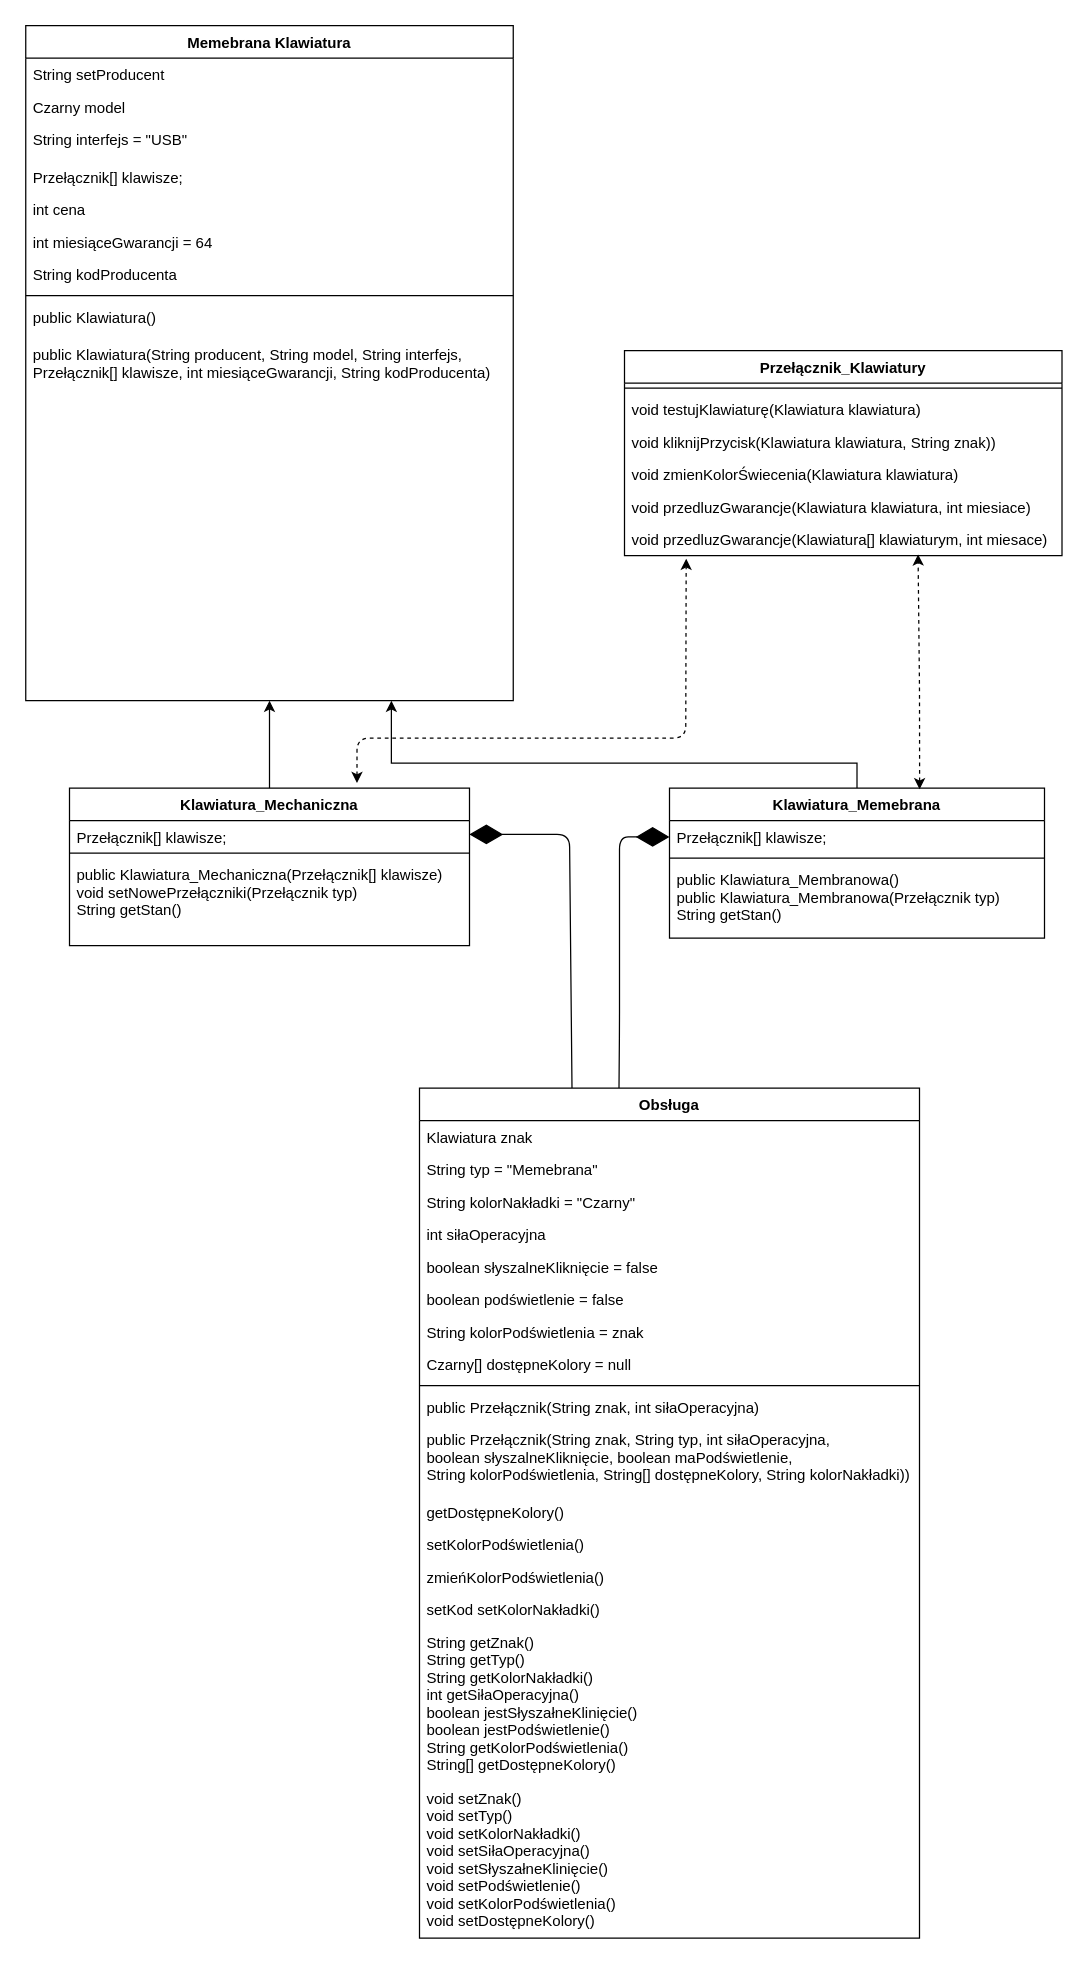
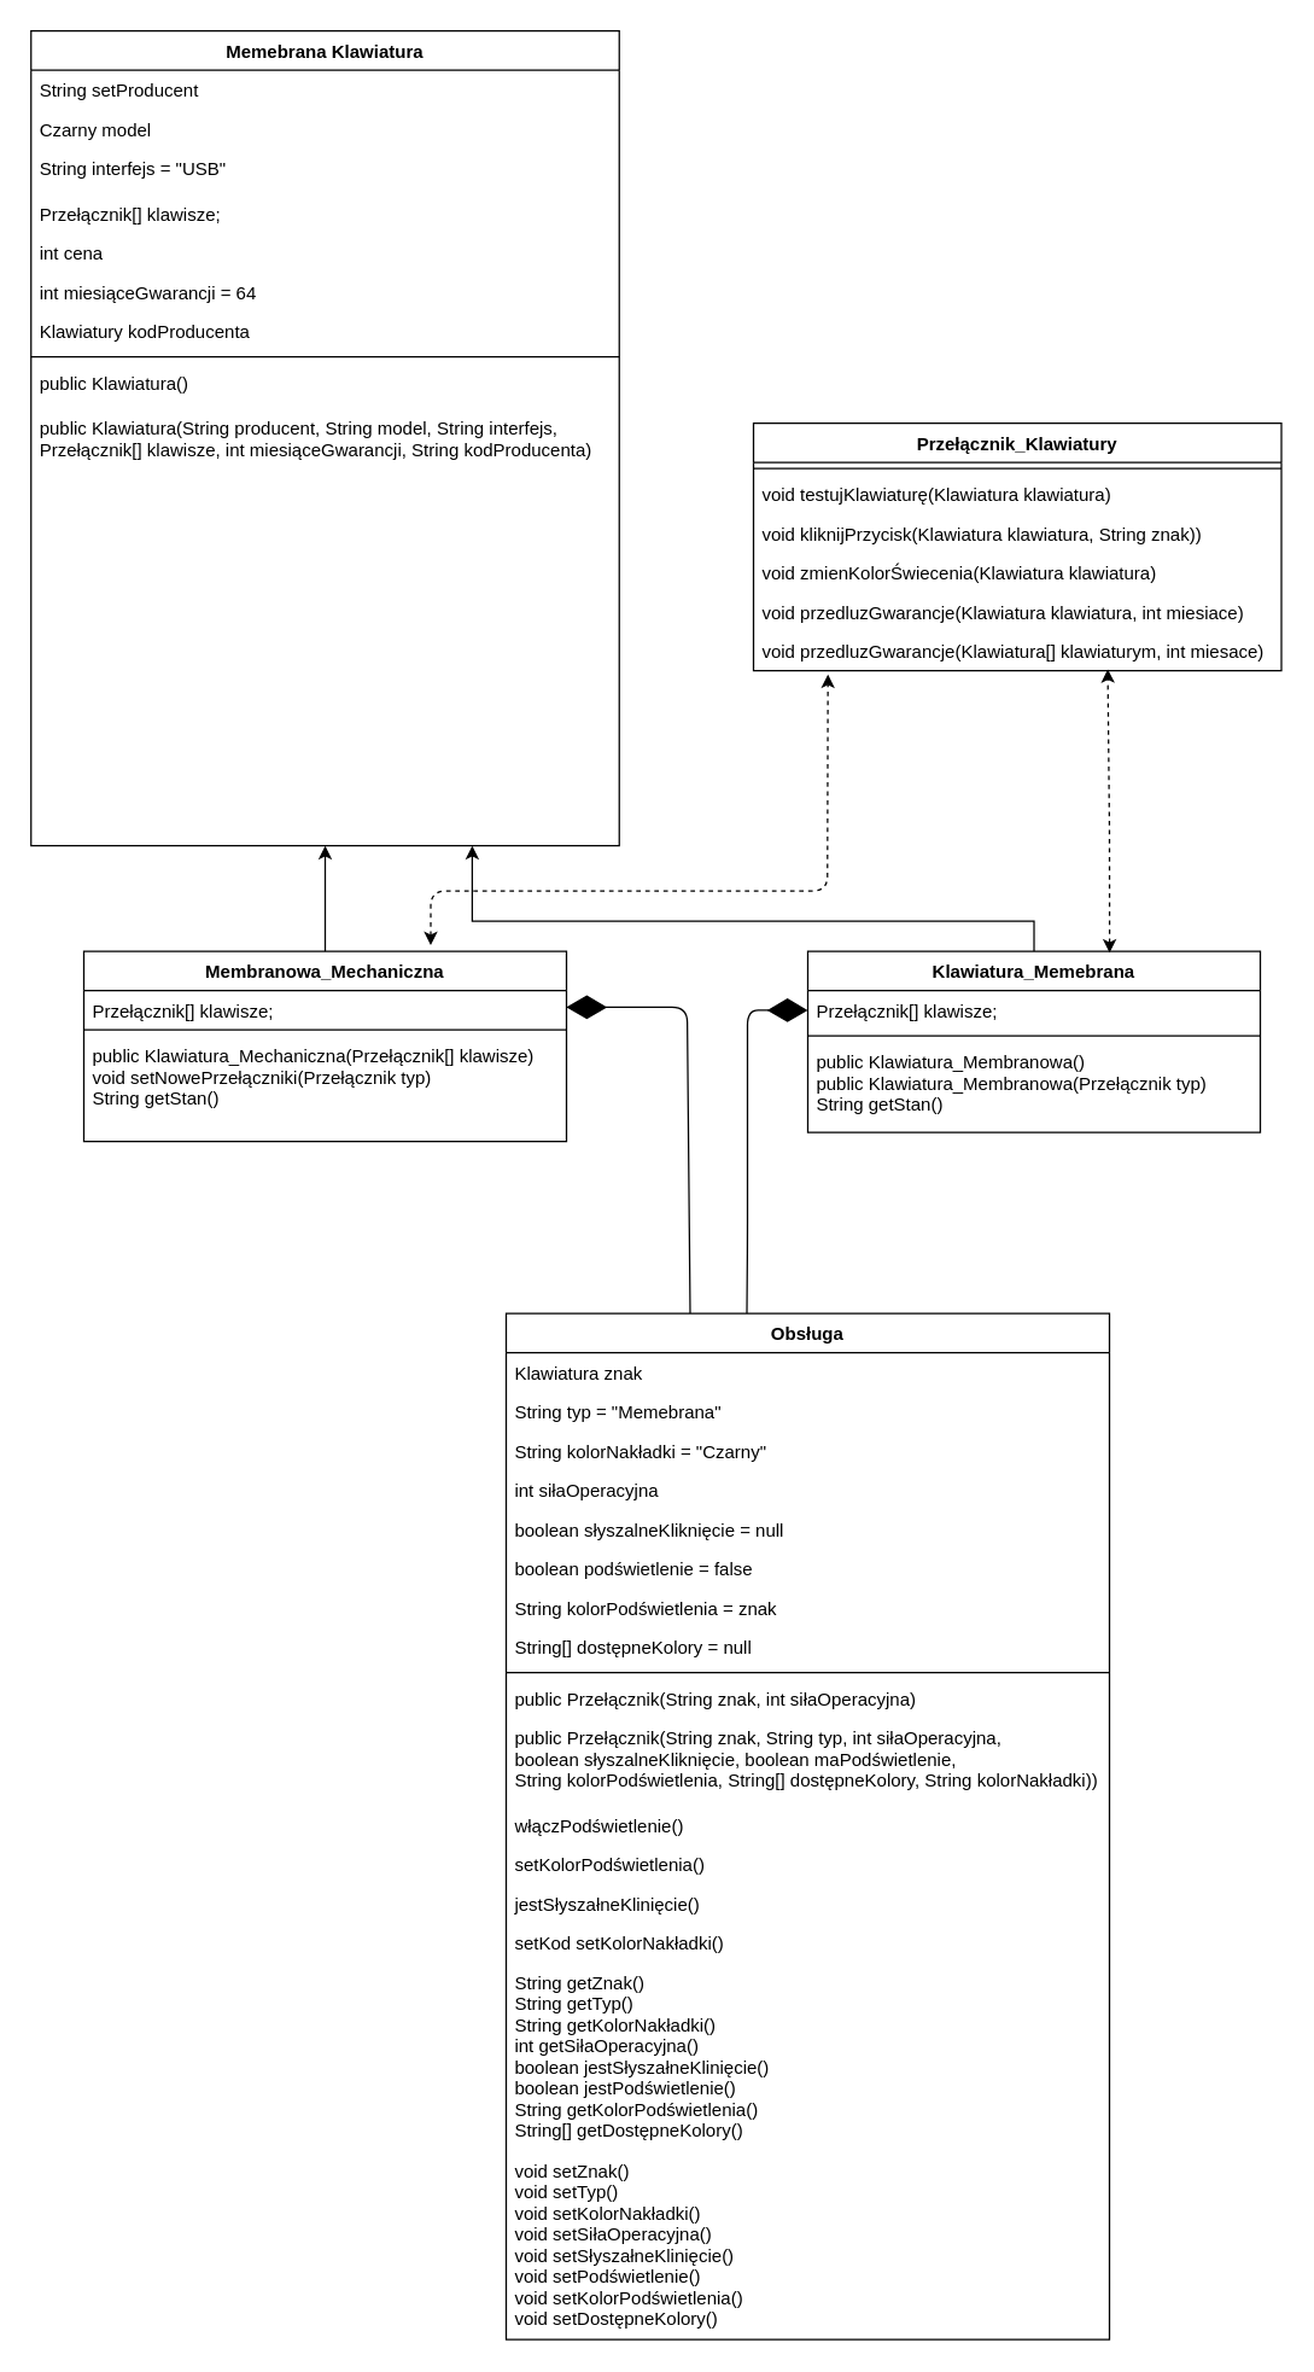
- <mxCell id="22" value="String kodProducenta" style="text;strokeColor=none;fillColor=none;align=left;verticalAlign=top;spacingLeft=4;spacingRight=4;overflow=hidden;rotatable=0;points=[[0,0.5],[1,0.5]];portConstraint=eastwest;" parent="15" vertex="1"><mxGeometry y="186" width="390" height="26" as="geometry" /></mxCell>
+ <mxCell id="22" value="Klawiatury kodProducenta" style="text;strokeColor=none;fillColor=none;align=left;verticalAlign=top;spacingLeft=4;spacingRight=4;overflow=hidden;rotatable=0;points=[[0,0.5],[1,0.5]];portConstraint=eastwest;" parent="15" vertex="1"><mxGeometry y="186" width="390" height="26" as="geometry" /></mxCell>
- <mxCell id="5" value="Klawiatura_Mechaniczna" style="swimlane;fontStyle=1;align=center;verticalAlign=top;childLayout=stackLayout;horizontal=1;startSize=26;horizontalStack=0;resizeParent=1;resizeParentMax=0;resizeLast=0;collapsible=1;marginBottom=0;" parent="1" vertex="1"><mxGeometry x="55" y="630" width="320" height="126" as="geometry" /></mxCell>
+ <mxCell id="5" value="Membranowa_Mechaniczna" style="swimlane;fontStyle=1;align=center;verticalAlign=top;childLayout=stackLayout;horizontal=1;startSize=26;horizontalStack=0;resizeParent=1;resizeParentMax=0;resizeLast=0;collapsible=1;marginBottom=0;" parent="1" vertex="1"><mxGeometry x="55" y="630" width="320" height="126" as="geometry" /></mxCell>
- <mxCell id="41" value="boolean słyszalneKliknięcie = false" style="text;strokeColor=none;fillColor=none;align=left;verticalAlign=top;spacingLeft=4;spacingRight=4;overflow=hidden;rotatable=0;points=[[0,0.5],[1,0.5]];portConstraint=eastwest;" parent="36" vertex="1"><mxGeometry y="130" width="400" height="26" as="geometry" /></mxCell>
+ <mxCell id="41" value="boolean słyszalneKliknięcie = null" style="text;strokeColor=none;fillColor=none;align=left;verticalAlign=top;spacingLeft=4;spacingRight=4;overflow=hidden;rotatable=0;points=[[0,0.5],[1,0.5]];portConstraint=eastwest;" parent="36" vertex="1"><mxGeometry y="130" width="400" height="26" as="geometry" /></mxCell>
- <mxCell id="44" value="Czarny[] dostępneKolory = null" style="text;strokeColor=none;fillColor=none;align=left;verticalAlign=top;spacingLeft=4;spacingRight=4;overflow=hidden;rotatable=0;points=[[0,0.5],[1,0.5]];portConstraint=eastwest;" parent="36" vertex="1"><mxGeometry y="208" width="400" height="26" as="geometry" /></mxCell>
+ <mxCell id="44" value="String[] dostępneKolory = null" style="text;strokeColor=none;fillColor=none;align=left;verticalAlign=top;spacingLeft=4;spacingRight=4;overflow=hidden;rotatable=0;points=[[0,0.5],[1,0.5]];portConstraint=eastwest;" parent="36" vertex="1"><mxGeometry y="208" width="400" height="26" as="geometry" /></mxCell>
- <mxCell id="48" value="getDostępneKolory()&#10;" style="text;strokeColor=none;fillColor=none;align=left;verticalAlign=top;spacingLeft=4;spacingRight=4;overflow=hidden;rotatable=0;points=[[0,0.5],[1,0.5]];portConstraint=eastwest;" parent="36" vertex="1"><mxGeometry y="326" width="400" height="26" as="geometry" /></mxCell>
+ <mxCell id="48" value="włączPodświetlenie()&#10;" style="text;strokeColor=none;fillColor=none;align=left;verticalAlign=top;spacingLeft=4;spacingRight=4;overflow=hidden;rotatable=0;points=[[0,0.5],[1,0.5]];portConstraint=eastwest;" parent="36" vertex="1"><mxGeometry y="326" width="400" height="26" as="geometry" /></mxCell>
- <mxCell id="50" value="zmieńKolorPodświetlenia()" style="text;strokeColor=none;fillColor=none;align=left;verticalAlign=top;spacingLeft=4;spacingRight=4;overflow=hidden;rotatable=0;points=[[0,0.5],[1,0.5]];portConstraint=eastwest;" parent="36" vertex="1"><mxGeometry y="378" width="400" height="26" as="geometry" /></mxCell>
+ <mxCell id="50" value="jestSłyszałneKlinięcie()" style="text;strokeColor=none;fillColor=none;align=left;verticalAlign=top;spacingLeft=4;spacingRight=4;overflow=hidden;rotatable=0;points=[[0,0.5],[1,0.5]];portConstraint=eastwest;" parent="36" vertex="1"><mxGeometry y="378" width="400" height="26" as="geometry" /></mxCell>
